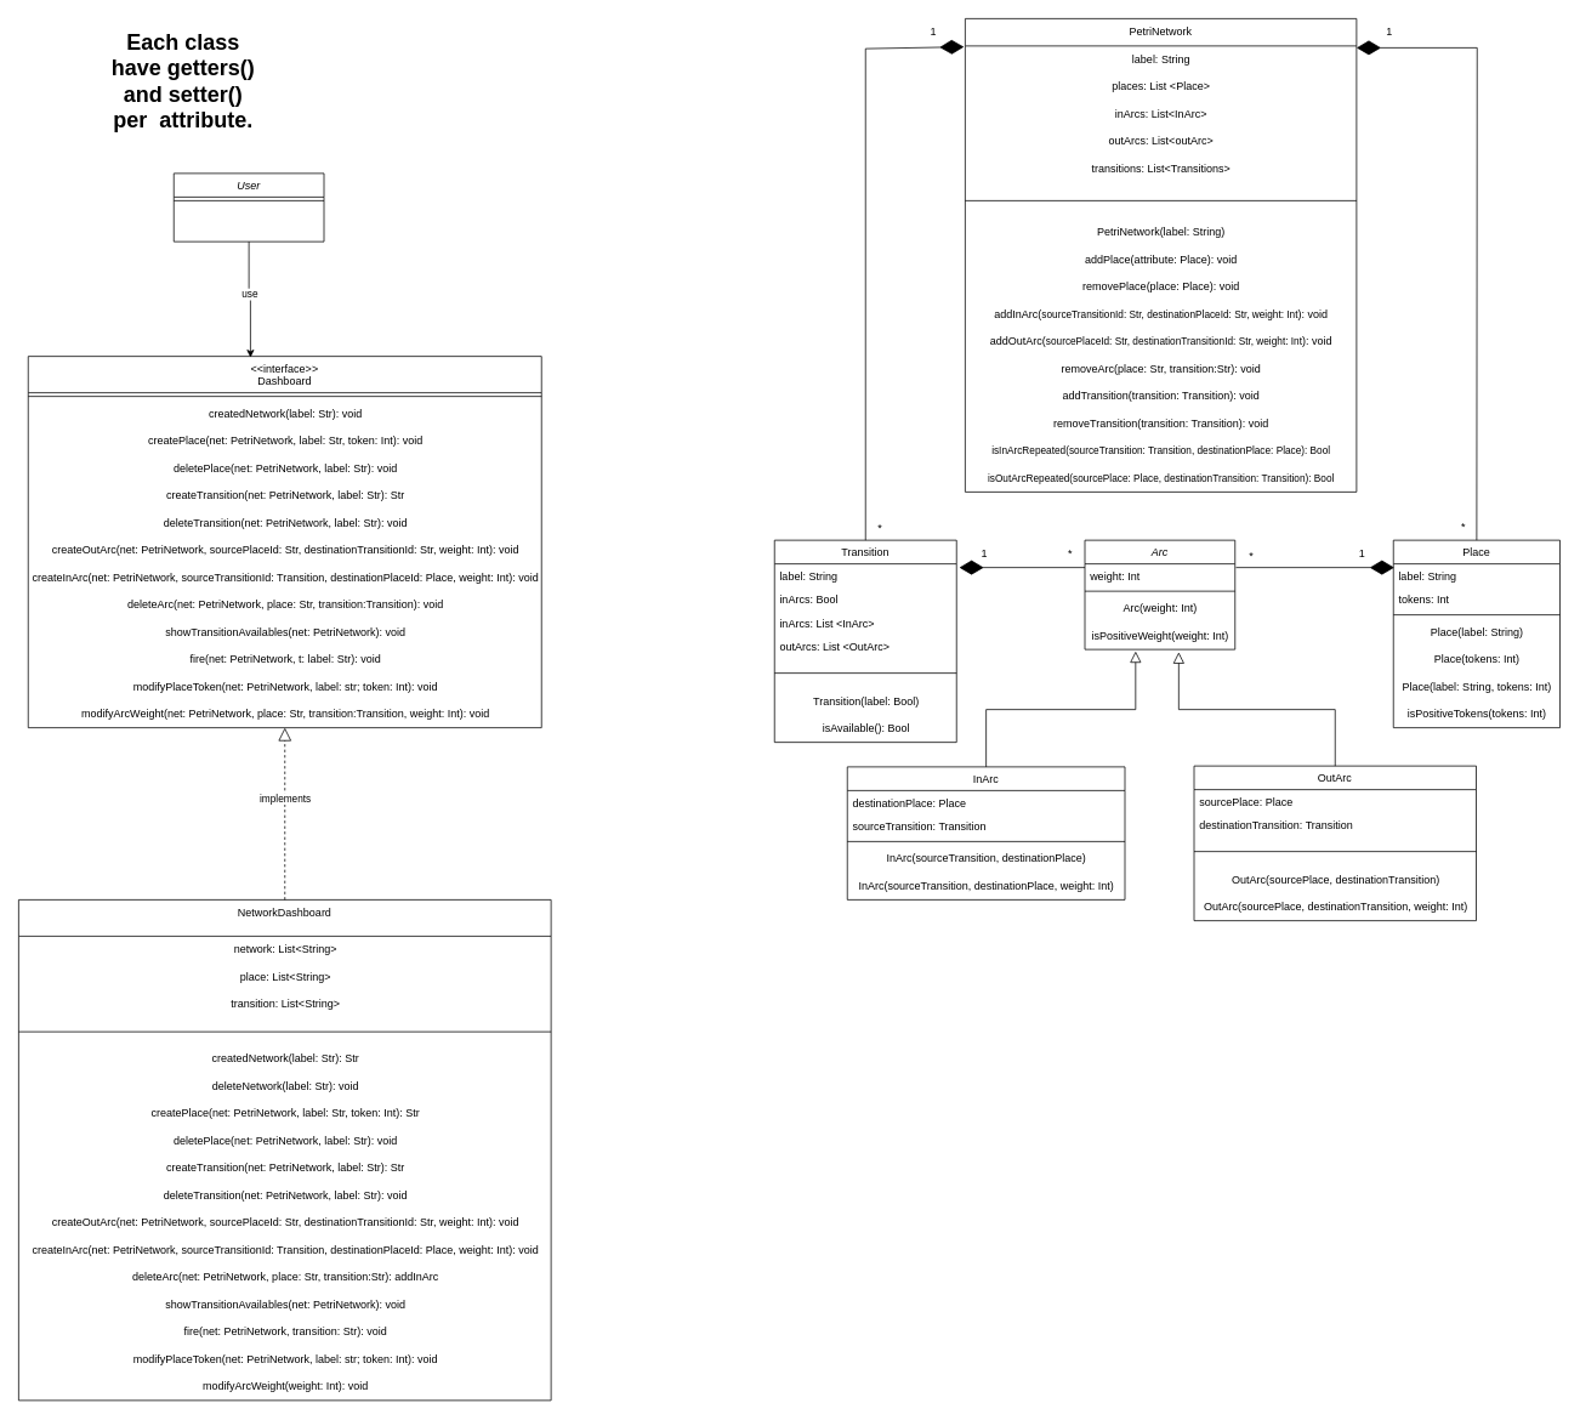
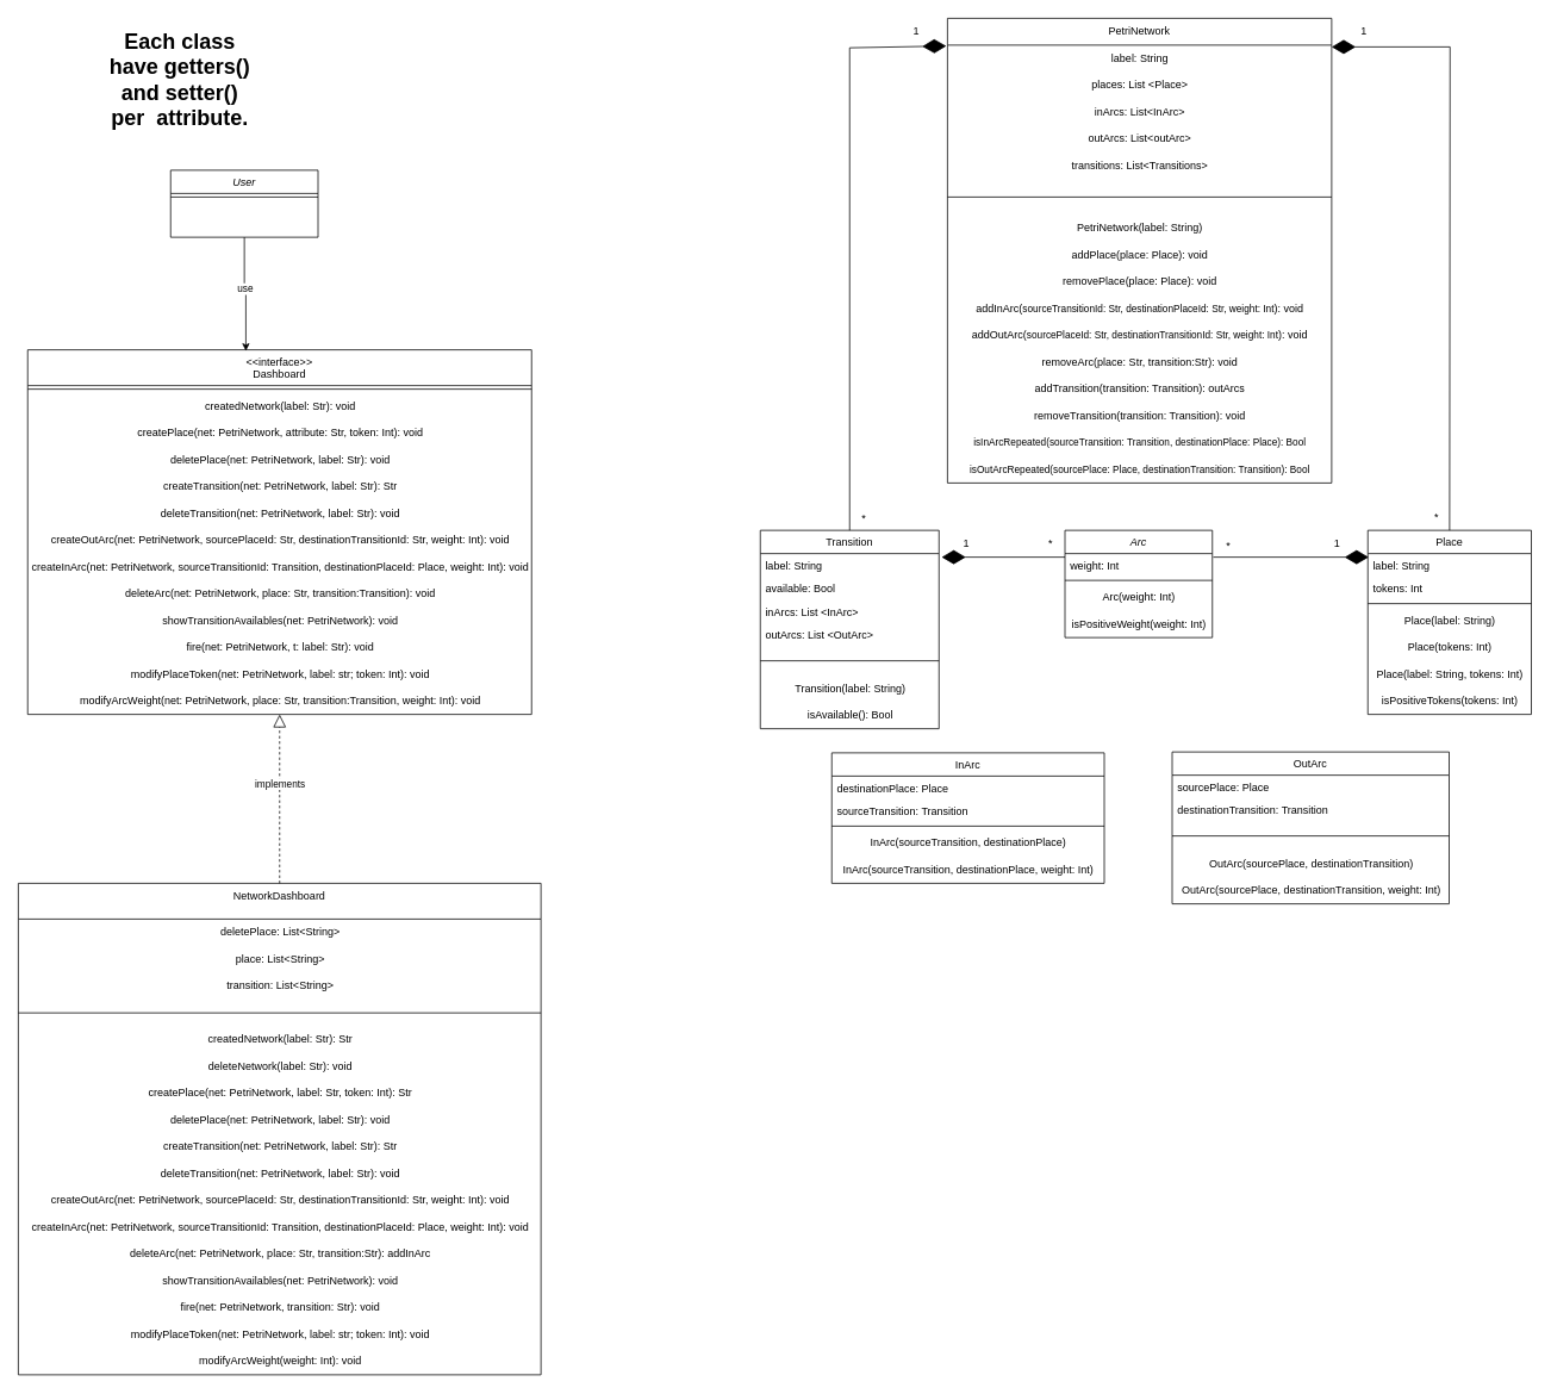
- <mxCell id="64" value="addPlace(attribute: Place): void" style="text;html=1;align=center;verticalAlign=middle;resizable=0;points=[];autosize=1;strokeColor=none;fillColor=none;" parent="56" vertex="1"><mxGeometry y="250" width="430" height="30" as="geometry" /></mxCell>
+ <mxCell id="64" value="addPlace(place: Place): void" style="text;html=1;align=center;verticalAlign=middle;resizable=0;points=[];autosize=1;strokeColor=none;fillColor=none;" parent="56" vertex="1"><mxGeometry y="250" width="430" height="30" as="geometry" /></mxCell>
- <mxCell id="69" value="addTransition(transition: Transition): void" style="text;html=1;align=center;verticalAlign=middle;resizable=0;points=[];autosize=1;strokeColor=none;fillColor=none;" parent="56" vertex="1"><mxGeometry y="400" width="430" height="30" as="geometry" /></mxCell>
+ <mxCell id="69" value="addTransition(transition: Transition): outArcs" style="text;html=1;align=center;verticalAlign=middle;resizable=0;points=[];autosize=1;strokeColor=none;fillColor=none;" parent="56" vertex="1"><mxGeometry y="400" width="430" height="30" as="geometry" /></mxCell>
- <mxCell id="33" value="&lt;span style=&quot;background-color: rgb(255, 255, 255);&quot;&gt;createPlace(net: PetriNetwork, label: Str, token: Int): void&lt;/span&gt;" style="text;html=1;align=center;verticalAlign=middle;resizable=0;points=[];autosize=1;strokeColor=none;fillColor=none;" parent="30" vertex="1"><mxGeometry y="78" width="564" height="30" as="geometry" /></mxCell>
+ <mxCell id="33" value="&lt;span style=&quot;background-color: rgb(255, 255, 255);&quot;&gt;createPlace(net: PetriNetwork, attribute: Str, token: Int): void&lt;/span&gt;" style="text;html=1;align=center;verticalAlign=middle;resizable=0;points=[];autosize=1;strokeColor=none;fillColor=none;" parent="30" vertex="1"><mxGeometry y="78" width="564" height="30" as="geometry" /></mxCell>
- <mxCell id="46" value="inArcs: Bool " style="text;align=left;verticalAlign=top;spacingLeft=4;spacingRight=4;overflow=hidden;rotatable=0;points=[[0,0.5],[1,0.5]];portConstraint=eastwest;" parent="44" vertex="1"><mxGeometry y="52" width="200" height="26" as="geometry" /></mxCell>
+ <mxCell id="46" value="available: Bool " style="text;align=left;verticalAlign=top;spacingLeft=4;spacingRight=4;overflow=hidden;rotatable=0;points=[[0,0.5],[1,0.5]];portConstraint=eastwest;" parent="44" vertex="1"><mxGeometry y="52" width="200" height="26" as="geometry" /></mxCell>
- <mxCell id="50" value="Transition(label: Bool)" style="text;html=1;align=center;verticalAlign=middle;resizable=0;points=[];autosize=1;strokeColor=none;fillColor=none;" parent="44" vertex="1"><mxGeometry y="162" width="200" height="30" as="geometry" /></mxCell>
+ <mxCell id="50" value="Transition(label: String)" style="text;html=1;align=center;verticalAlign=middle;resizable=0;points=[];autosize=1;strokeColor=none;fillColor=none;" parent="44" vertex="1"><mxGeometry y="162" width="200" height="30" as="geometry" /></mxCell>
- <mxCell id="81" value="" style="endArrow=block;endSize=10;endFill=0;shadow=0;strokeWidth=1;rounded=0;curved=0;edgeStyle=elbowEdgeStyle;elbow=vertical;exitX=0.5;exitY=0;exitDx=0;exitDy=0;entryX=0.338;entryY=1.067;entryDx=0;entryDy=0;entryPerimeter=0;" parent="2" source="8" target="7" edge="1"><mxGeometry width="160" relative="1" as="geometry"><mxPoint x="1455.5" y="802" as="sourcePoint" /><mxPoint x="1251.5" y="695" as="targetPoint" /></mxGeometry></mxCell>
- <mxCell id="20" value="" style="endArrow=block;endSize=10;endFill=0;shadow=0;strokeWidth=1;rounded=0;curved=0;edgeStyle=elbowEdgeStyle;elbow=vertical;entryX=0.625;entryY=1.1;entryDx=0;entryDy=0;entryPerimeter=0;exitX=0.5;exitY=0;exitDx=0;exitDy=0;" parent="2" source="14" target="7" edge="1"><mxGeometry width="160" relative="1" as="geometry"><mxPoint x="1445.5" y="810" as="sourcePoint" /><mxPoint x="1232.5" y="673" as="targetPoint" /></mxGeometry></mxCell>
- <mxCell id="85" value="network: List&amp;lt;String&amp;gt;" style="text;html=1;align=center;verticalAlign=middle;resizable=0;points=[];autosize=1;strokeColor=none;fillColor=none;" parent="84" vertex="1"><mxGeometry y="40" width="585" height="30" as="geometry" /></mxCell>
+ <mxCell id="85" value="deletePlace: List&amp;lt;String&amp;gt;" style="text;html=1;align=center;verticalAlign=middle;resizable=0;points=[];autosize=1;strokeColor=none;fillColor=none;" parent="84" vertex="1"><mxGeometry y="40" width="585" height="30" as="geometry" /></mxCell>
